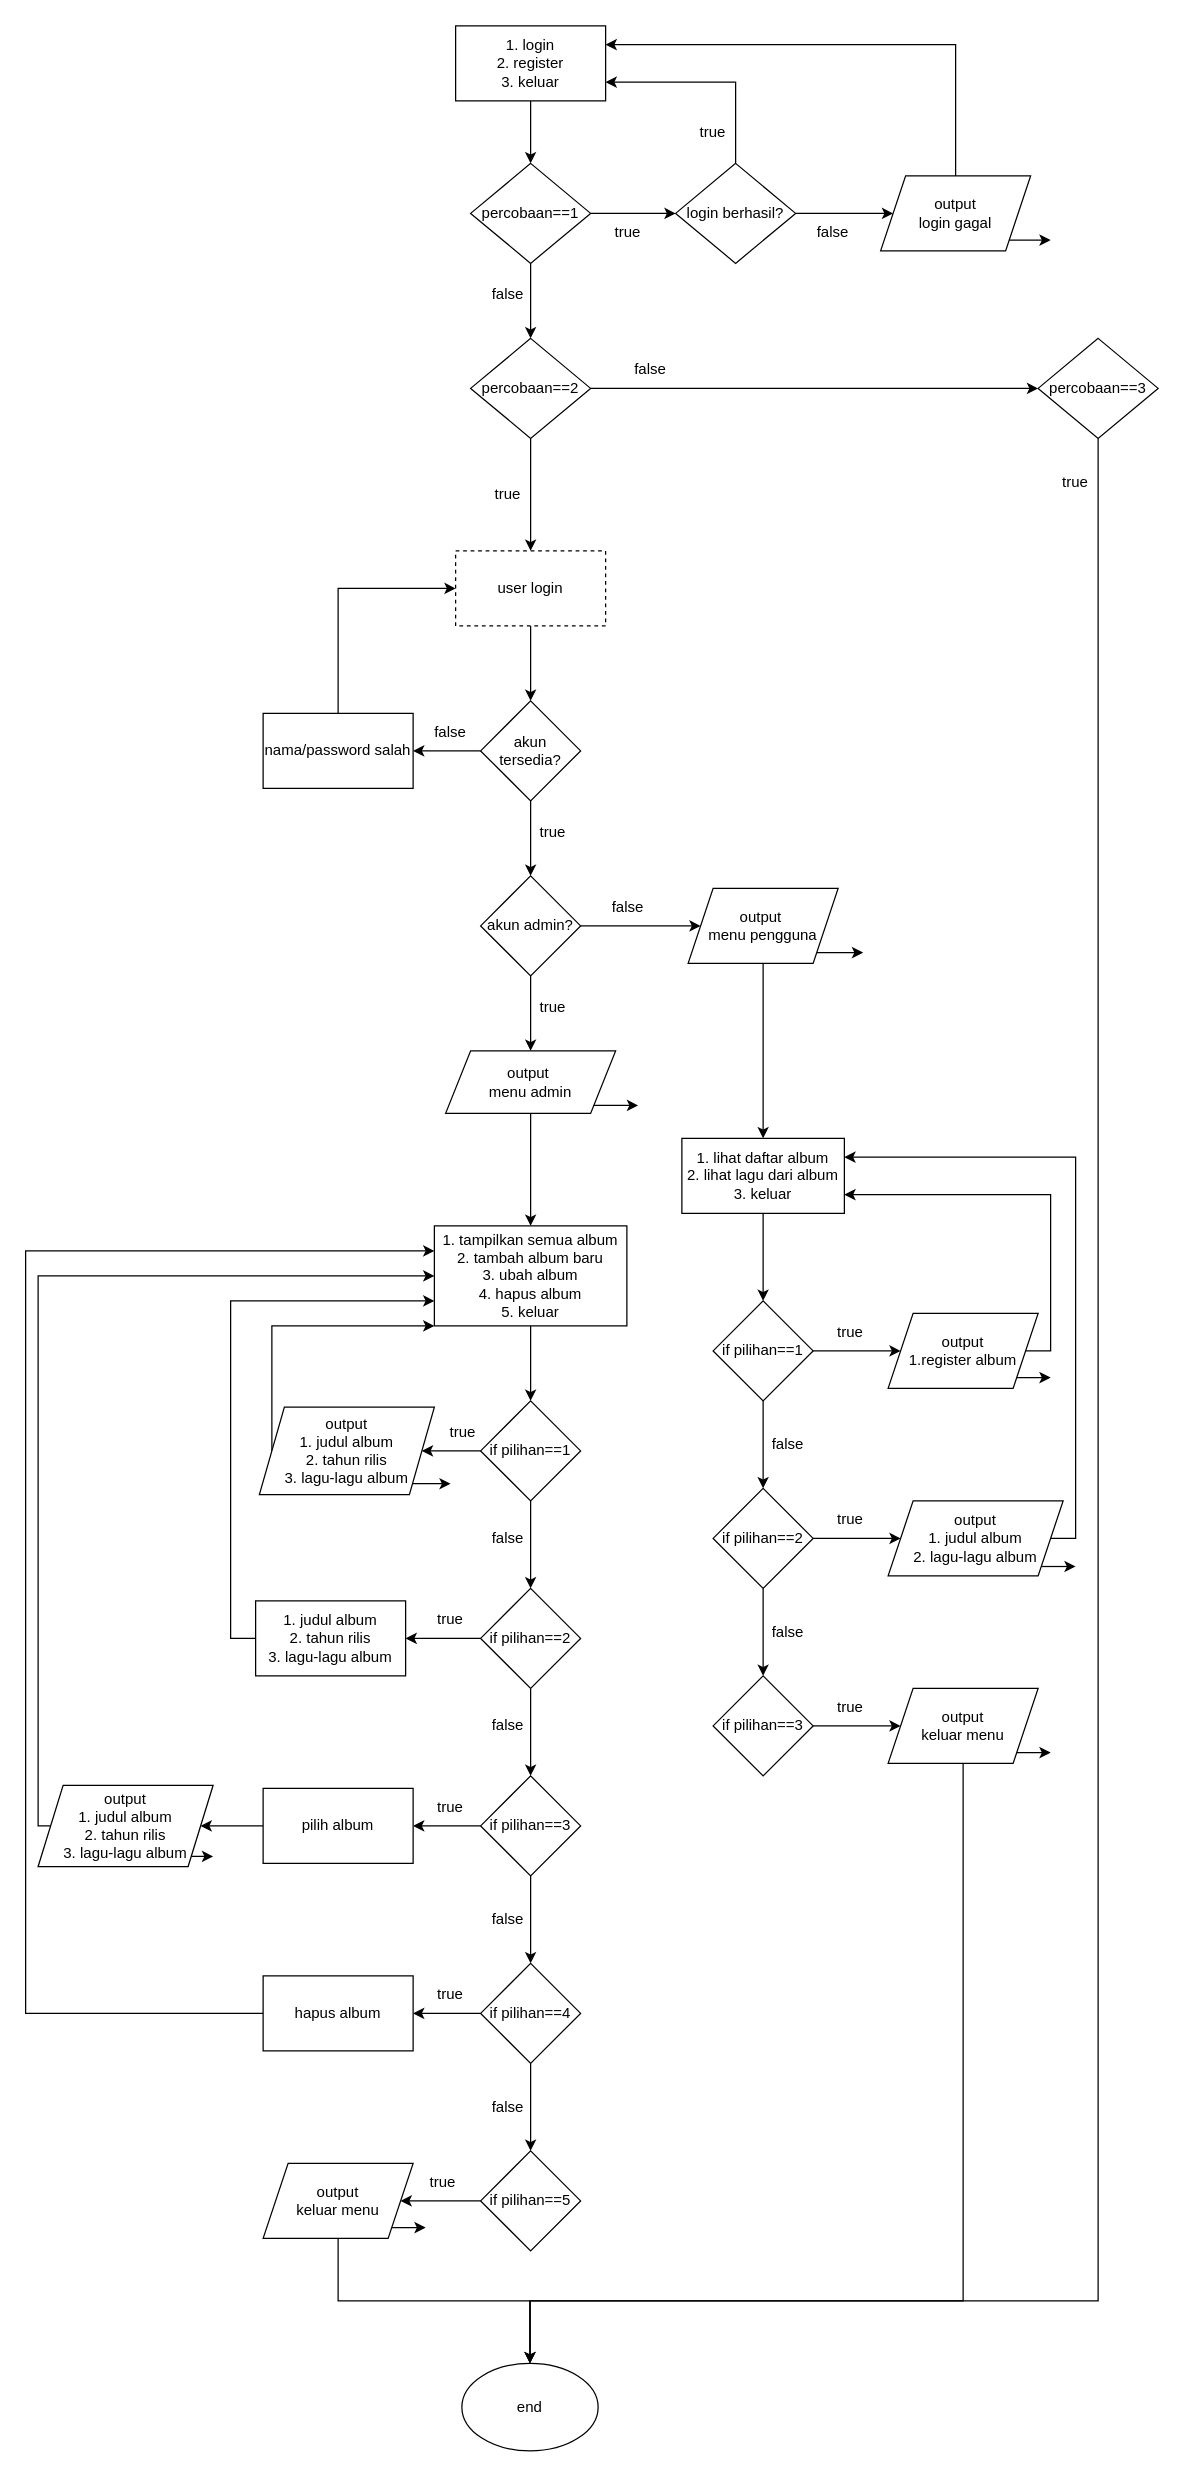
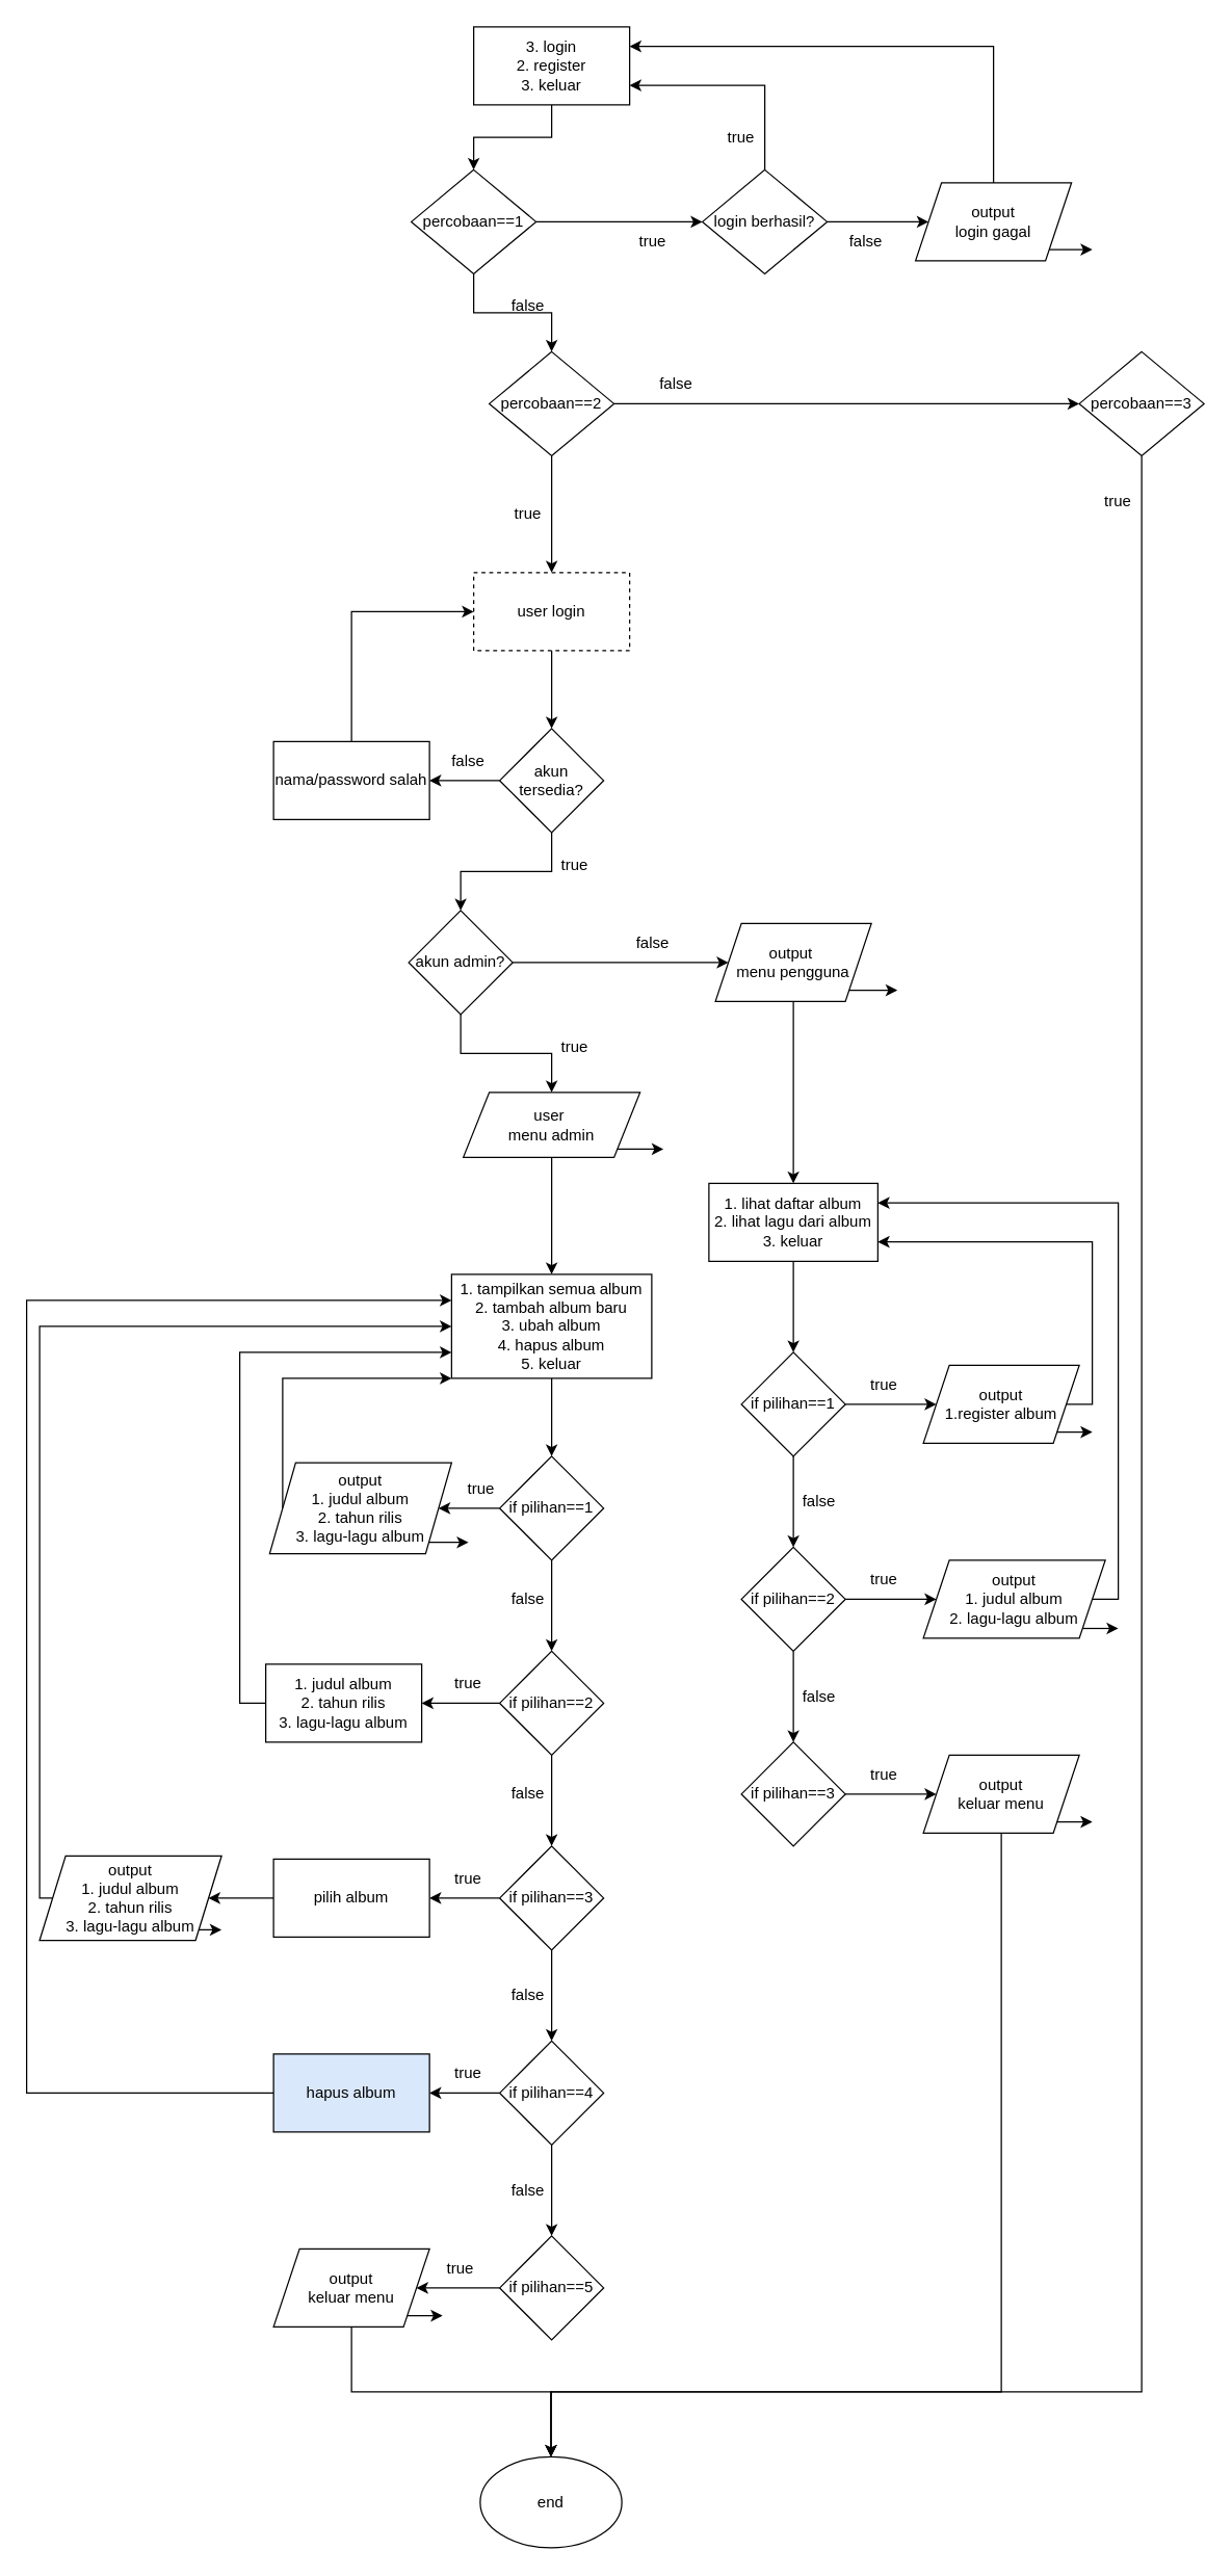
- <mxCell id="3" value="1. login&lt;div&gt;2. register&lt;/div&gt;&lt;div&gt;3. keluar&lt;/div&gt;" style="whiteSpace=wrap;html=1;" vertex="1" parent="1"><mxGeometry x="364" y="20" width="120" height="60" as="geometry" /></mxCell>
+ <mxCell id="3" value="3. login&lt;div&gt;2. register&lt;/div&gt;&lt;div&gt;3. keluar&lt;/div&gt;" style="whiteSpace=wrap;html=1;" vertex="1" parent="1"><mxGeometry x="364" y="20" width="120" height="60" as="geometry" /></mxCell>
- <mxCell id="6" value="percobaan==1" style="rhombus;whiteSpace=wrap;html=1;" vertex="1" parent="1"><mxGeometry x="376" y="130" width="96" height="80" as="geometry" /></mxCell>
+ <mxCell id="6" value="percobaan==1" style="rhombus;whiteSpace=wrap;html=1;" vertex="1" parent="1"><mxGeometry x="316" y="130" width="96" height="80" as="geometry" /></mxCell>
- <mxCell id="20" value="akun admin?" style="rhombus;whiteSpace=wrap;html=1;" vertex="1" parent="1"><mxGeometry x="384" y="700" width="80" height="80" as="geometry" /></mxCell>
+ <mxCell id="20" value="akun admin?" style="rhombus;whiteSpace=wrap;html=1;" vertex="1" parent="1"><mxGeometry x="314" y="700" width="80" height="80" as="geometry" /></mxCell>
- <mxCell id="53" value="output&amp;nbsp;&lt;div&gt;menu admin&lt;/div&gt;" style="shape=parallelogram;perimeter=parallelogramPerimeter;whiteSpace=wrap;html=1;fixedSize=1;" vertex="1" parent="1"><mxGeometry x="356" y="840" width="136" height="50" as="geometry" /></mxCell>
+ <mxCell id="53" value="user&amp;nbsp;&lt;div&gt;menu admin&lt;/div&gt;" style="shape=parallelogram;perimeter=parallelogramPerimeter;whiteSpace=wrap;html=1;fixedSize=1;" vertex="1" parent="1"><mxGeometry x="356" y="840" width="136" height="50" as="geometry" /></mxCell>
- <mxCell id="50" value="hapus album" style="whiteSpace=wrap;html=1;" vertex="1" parent="1"><mxGeometry x="210" y="1580" width="120" height="60" as="geometry" /></mxCell>
+ <mxCell id="50" value="hapus album" style="whiteSpace=wrap;html=1;fillColor=#dae8fc;" vertex="1" parent="1"><mxGeometry x="210" y="1580" width="120" height="60" as="geometry" /></mxCell>
